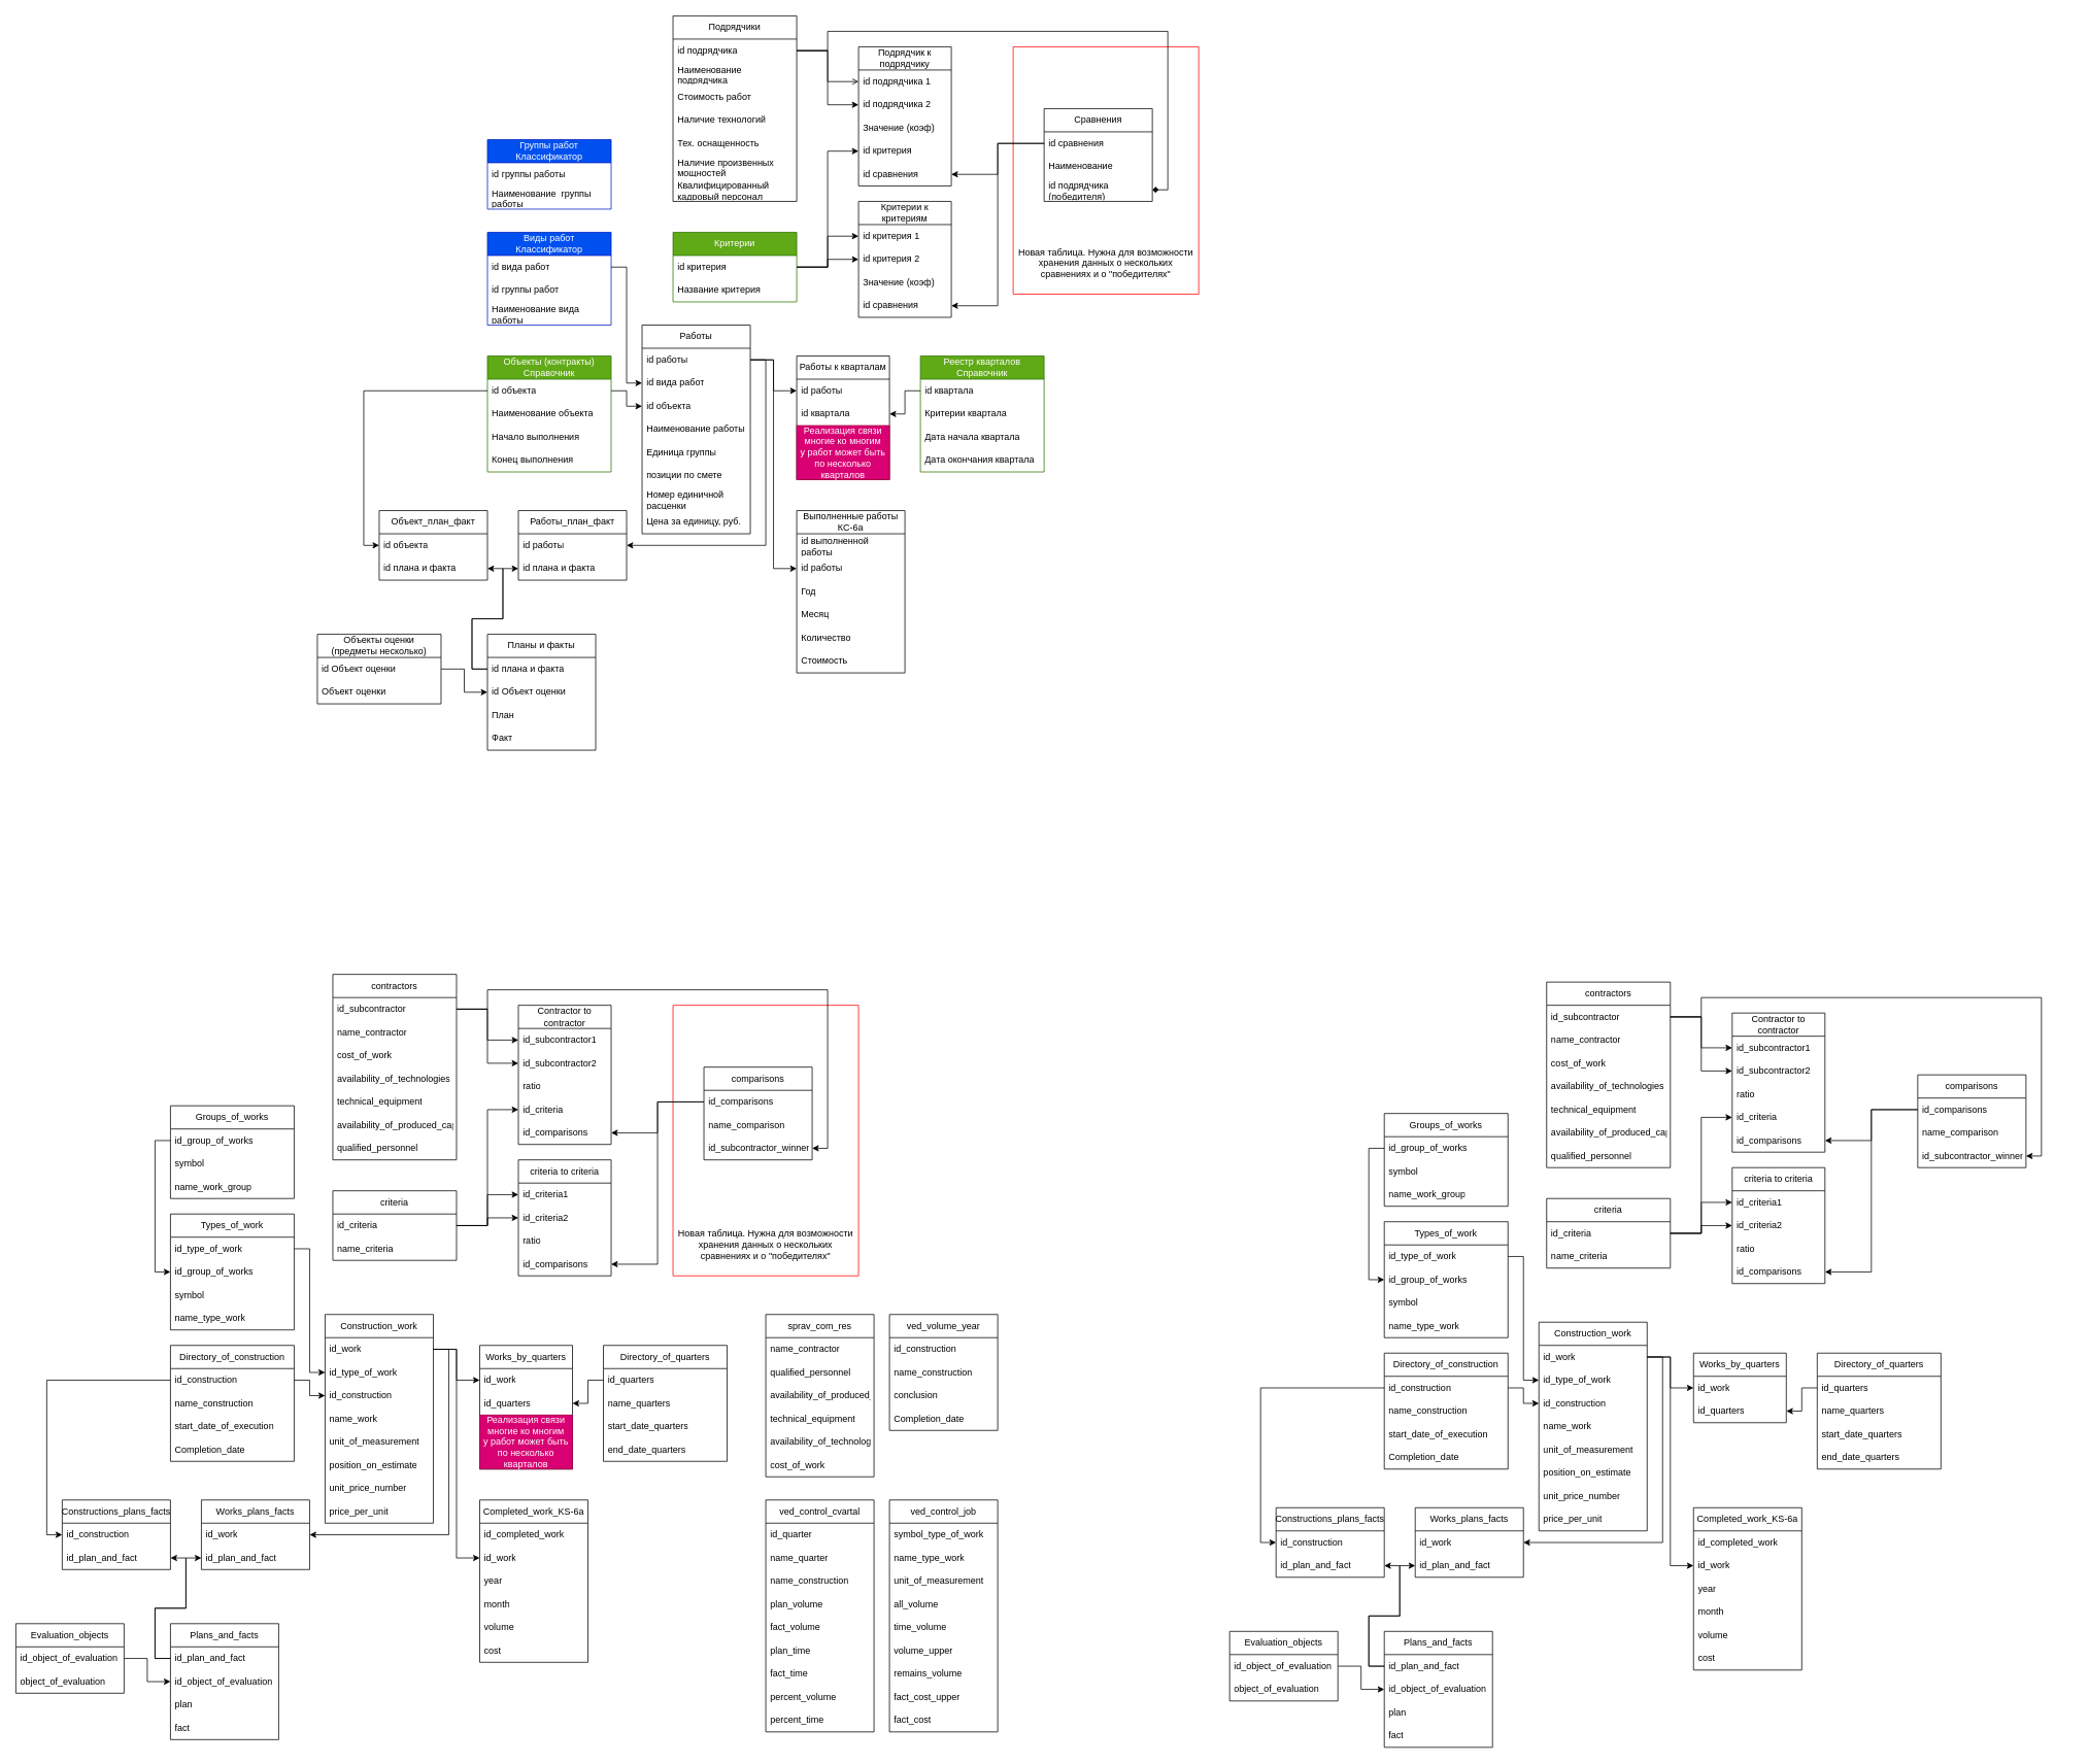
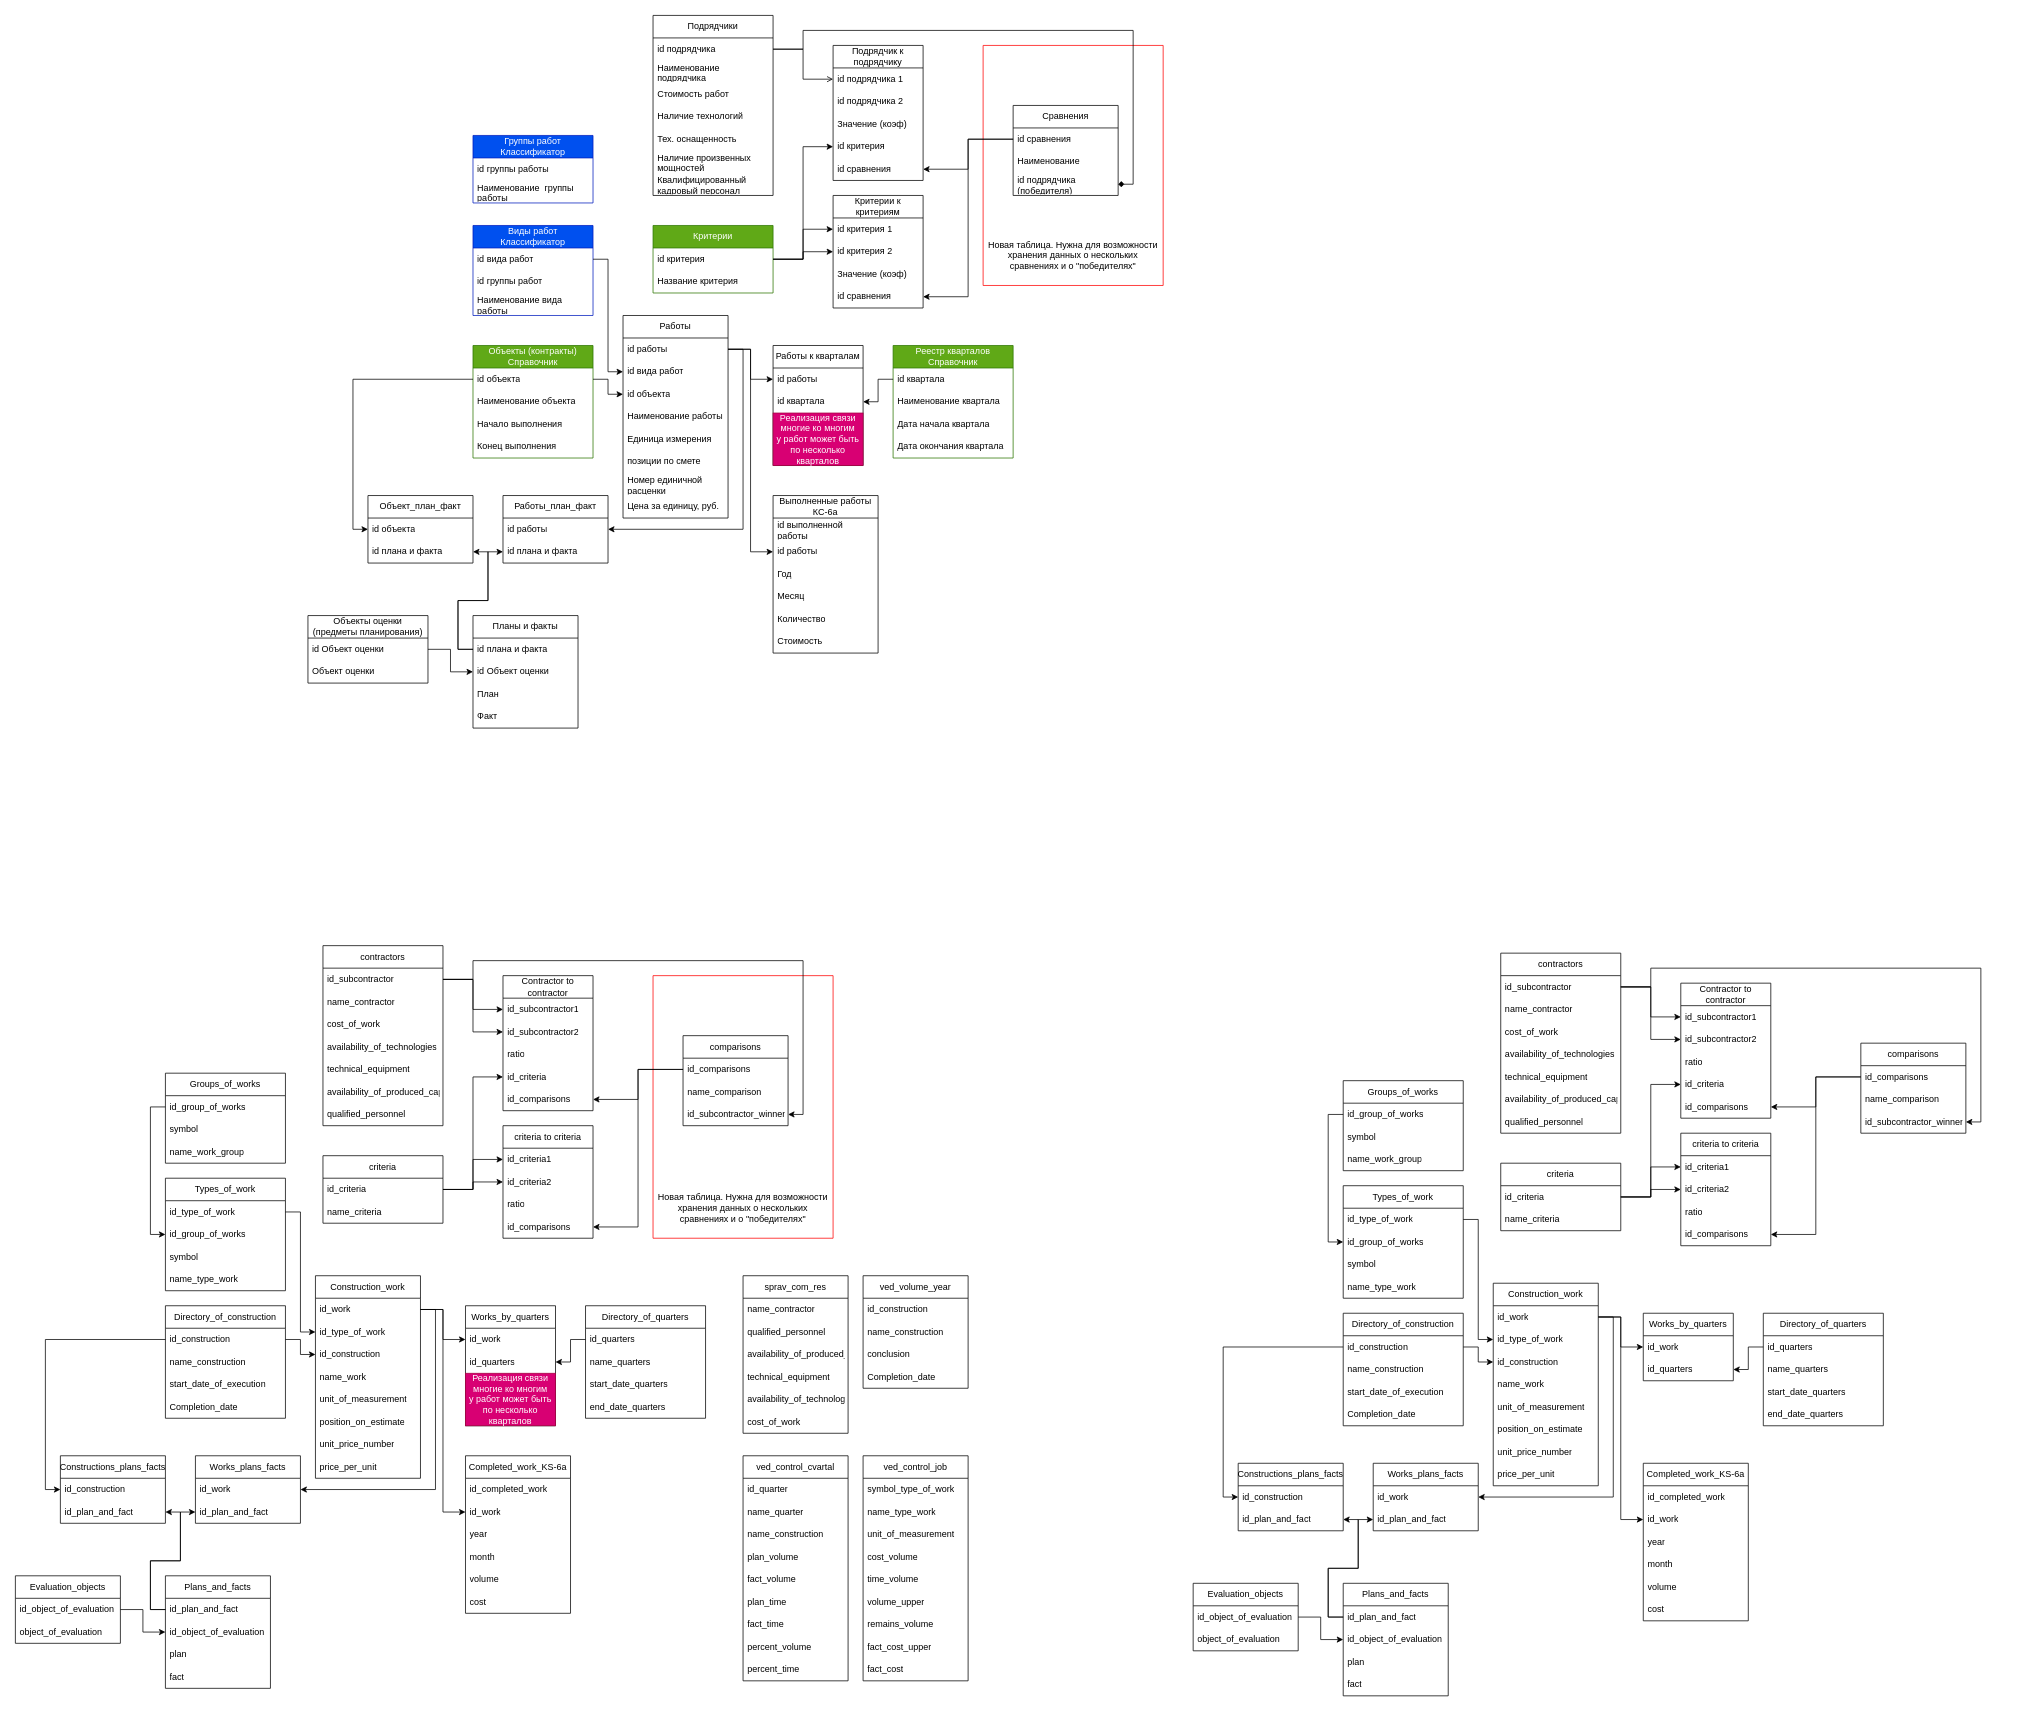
- <mxCell id="153" style="edgeStyle=orthogonalEdgeStyle;rounded=0;orthogonalLoop=1;jettySize=auto;html=1;exitX=1;exitY=0.5;exitDx=0;exitDy=0;entryX=0;entryY=0.5;entryDx=0;entryDy=0;" parent="1" source="136" target="145" edge="1"><mxGeometry relative="1" as="geometry" /></mxCell>
- <mxCell id="26" value="Критерии квартала" style="text;strokeColor=none;fillColor=none;align=left;verticalAlign=middle;spacingLeft=4;spacingRight=4;overflow=hidden;points=[[0,0.5],[1,0.5]];portConstraint=eastwest;rotatable=0;whiteSpace=wrap;html=1;" parent="24" vertex="1"><mxGeometry y="60" width="160" height="30" as="geometry" /></mxCell>
+ <mxCell id="26" value="Наименование квартала" style="text;strokeColor=none;fillColor=none;align=left;verticalAlign=middle;spacingLeft=4;spacingRight=4;overflow=hidden;points=[[0,0.5],[1,0.5]];portConstraint=eastwest;rotatable=0;whiteSpace=wrap;html=1;" parent="24" vertex="1"><mxGeometry y="60" width="160" height="30" as="geometry" /></mxCell>
- <mxCell id="19" value="Единица группы" style="text;strokeColor=none;fillColor=none;align=left;verticalAlign=middle;spacingLeft=4;spacingRight=4;overflow=hidden;points=[[0,0.5],[1,0.5]];portConstraint=eastwest;rotatable=0;whiteSpace=wrap;html=1;" parent="14" vertex="1"><mxGeometry y="150" width="140" height="30" as="geometry" /></mxCell>
+ <mxCell id="19" value="Единица измерения" style="text;strokeColor=none;fillColor=none;align=left;verticalAlign=middle;spacingLeft=4;spacingRight=4;overflow=hidden;points=[[0,0.5],[1,0.5]];portConstraint=eastwest;rotatable=0;whiteSpace=wrap;html=1;" parent="14" vertex="1"><mxGeometry y="150" width="140" height="30" as="geometry" /></mxCell>
- <mxCell id="58" value="Объекты оценки&lt;br&gt;(предметы несколько)" style="swimlane;fontStyle=0;childLayout=stackLayout;horizontal=1;startSize=30;horizontalStack=0;resizeParent=1;resizeParentMax=0;resizeLast=0;collapsible=1;marginBottom=0;whiteSpace=wrap;html=1;" parent="1" vertex="1"><mxGeometry x="410" y="820" width="160" height="90" as="geometry" /></mxCell>
+ <mxCell id="58" value="Объекты оценки&lt;br&gt;(предметы планирования)" style="swimlane;fontStyle=0;childLayout=stackLayout;horizontal=1;startSize=30;horizontalStack=0;resizeParent=1;resizeParentMax=0;resizeLast=0;collapsible=1;marginBottom=0;whiteSpace=wrap;html=1;" parent="1" vertex="1"><mxGeometry x="410" y="820" width="160" height="90" as="geometry" /></mxCell>
- <mxCell id="220" value="all_volume" style="text;strokeColor=none;fillColor=none;align=left;verticalAlign=middle;spacingLeft=4;spacingRight=4;overflow=hidden;points=[[0,0.5],[1,0.5]];portConstraint=eastwest;rotatable=0;whiteSpace=wrap;html=1;" parent="216" vertex="1"><mxGeometry y="120" width="140" height="30" as="geometry" /></mxCell>
+ <mxCell id="220" value="cost_volume" style="text;strokeColor=none;fillColor=none;align=left;verticalAlign=middle;spacingLeft=4;spacingRight=4;overflow=hidden;points=[[0,0.5],[1,0.5]];portConstraint=eastwest;rotatable=0;whiteSpace=wrap;html=1;" parent="216" vertex="1"><mxGeometry y="120" width="140" height="30" as="geometry" /></mxCell>
